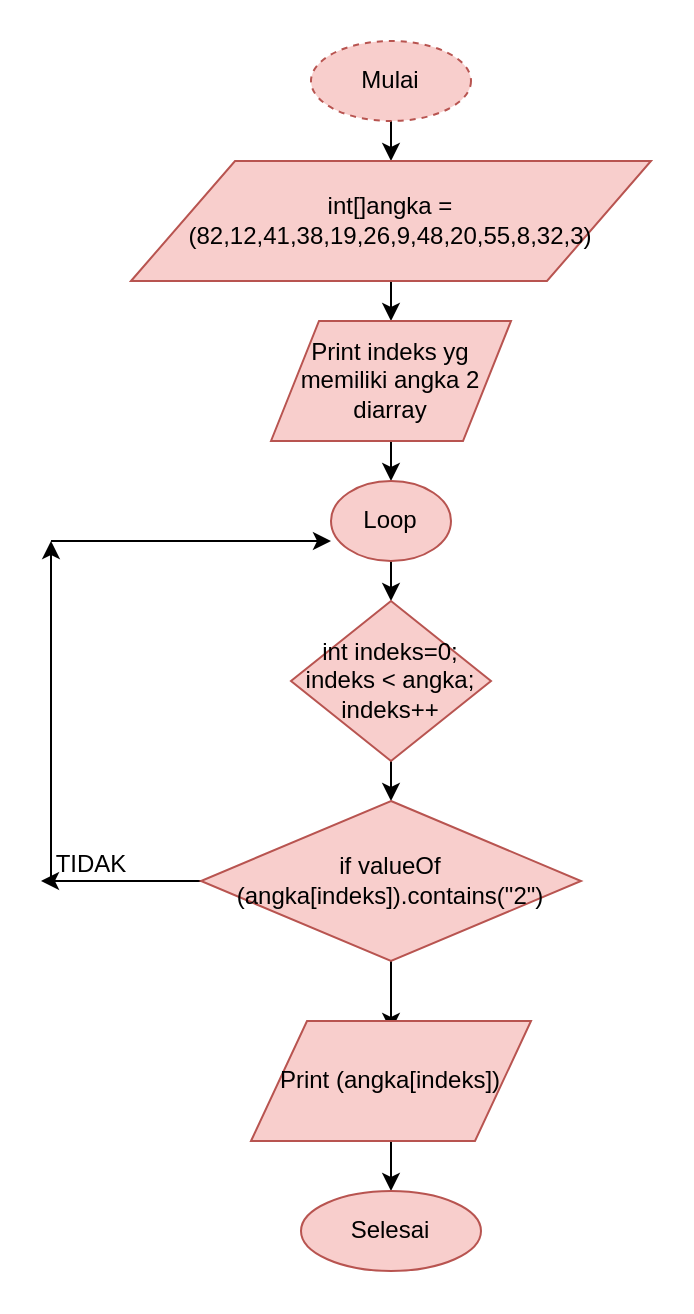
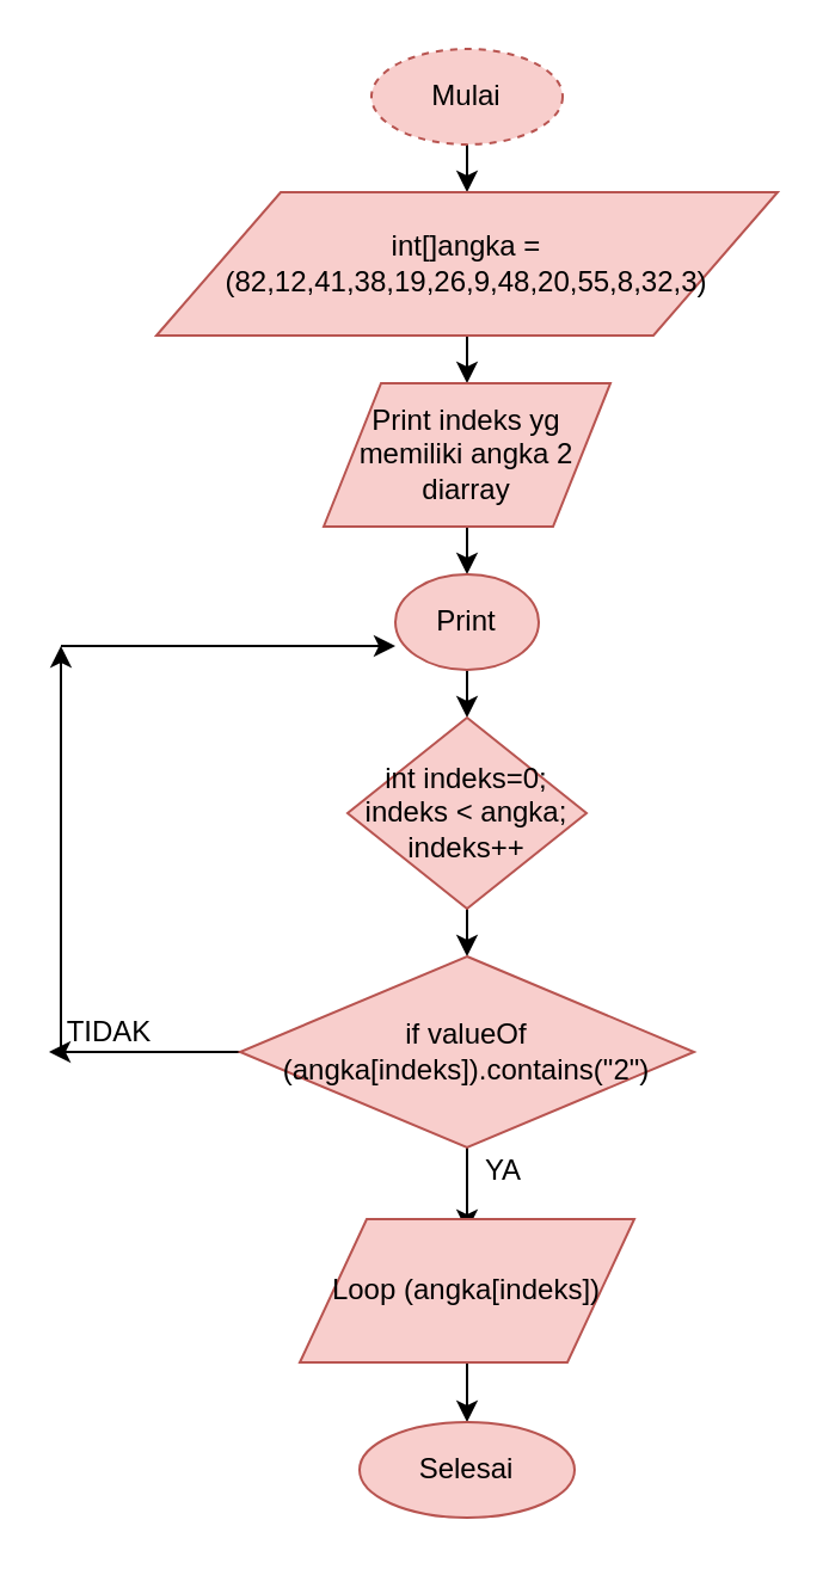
- <mxCell id="9" value="Loop" style="ellipse;whiteSpace=wrap;html=1;fillColor=#f8cecc;strokeColor=#b85450;" vertex="1" parent="1"><mxGeometry x="165" y="240" width="60" height="40" as="geometry" /></mxCell>
+ <mxCell id="9" value="Print" style="ellipse;whiteSpace=wrap;html=1;fillColor=#f8cecc;strokeColor=#b85450;" vertex="1" parent="1"><mxGeometry x="165" y="240" width="60" height="40" as="geometry" /></mxCell>
+ <mxCell id="21" value="YA" style="text;html=1;align=center;verticalAlign=middle;resizable=0;points=[];autosize=1;" vertex="1" parent="1"><mxGeometry x="195" y="480" width="30" height="20" as="geometry" /></mxCell>
- <mxCell id="16" value="Print (angka[indeks])" style="shape=parallelogram;perimeter=parallelogramPerimeter;whiteSpace=wrap;html=1;fillColor=#f8cecc;strokeColor=#b85450;" vertex="1" parent="1"><mxGeometry x="125" y="510" width="140" height="60" as="geometry" /></mxCell>
+ <mxCell id="16" value="Loop (angka[indeks])" style="shape=parallelogram;perimeter=parallelogramPerimeter;whiteSpace=wrap;html=1;fillColor=#f8cecc;strokeColor=#b85450;" vertex="1" parent="1"><mxGeometry x="125" y="510" width="140" height="60" as="geometry" /></mxCell>
